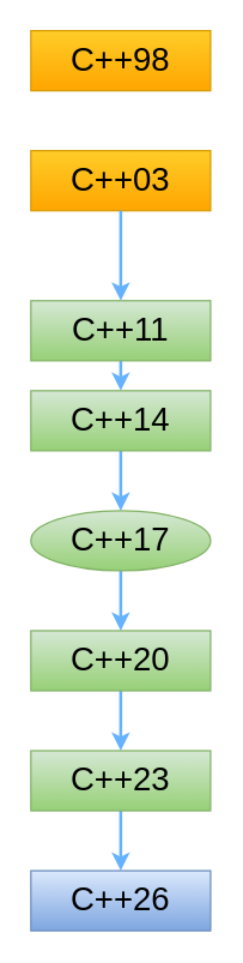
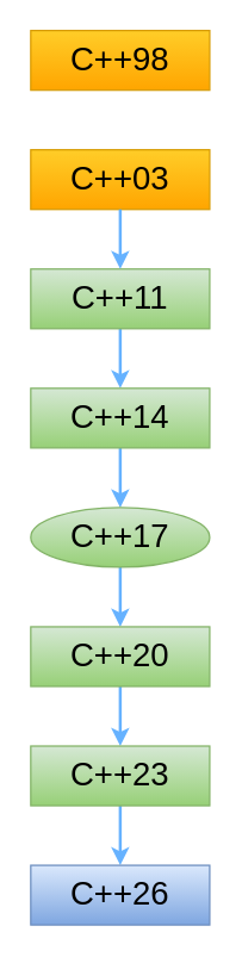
- <mxCell id="4" value="C++11" style="rounded=0;whiteSpace=wrap;html=1;fontSize=22;fillColor=#d5e8d4;gradientColor=#97d077;strokeColor=#82b366;fontColor=#000000;" vertex="1" parent="1"><mxGeometry x="20" y="200" width="120" height="40" as="geometry" /></mxCell>
+ <mxCell id="4" value="C++11" style="rounded=0;whiteSpace=wrap;html=1;fontSize=22;fillColor=#d5e8d4;gradientColor=#97d077;strokeColor=#82b366;fontColor=#000000;" vertex="1" parent="1"><mxGeometry x="20" y="180" width="120" height="40" as="geometry" /></mxCell>
